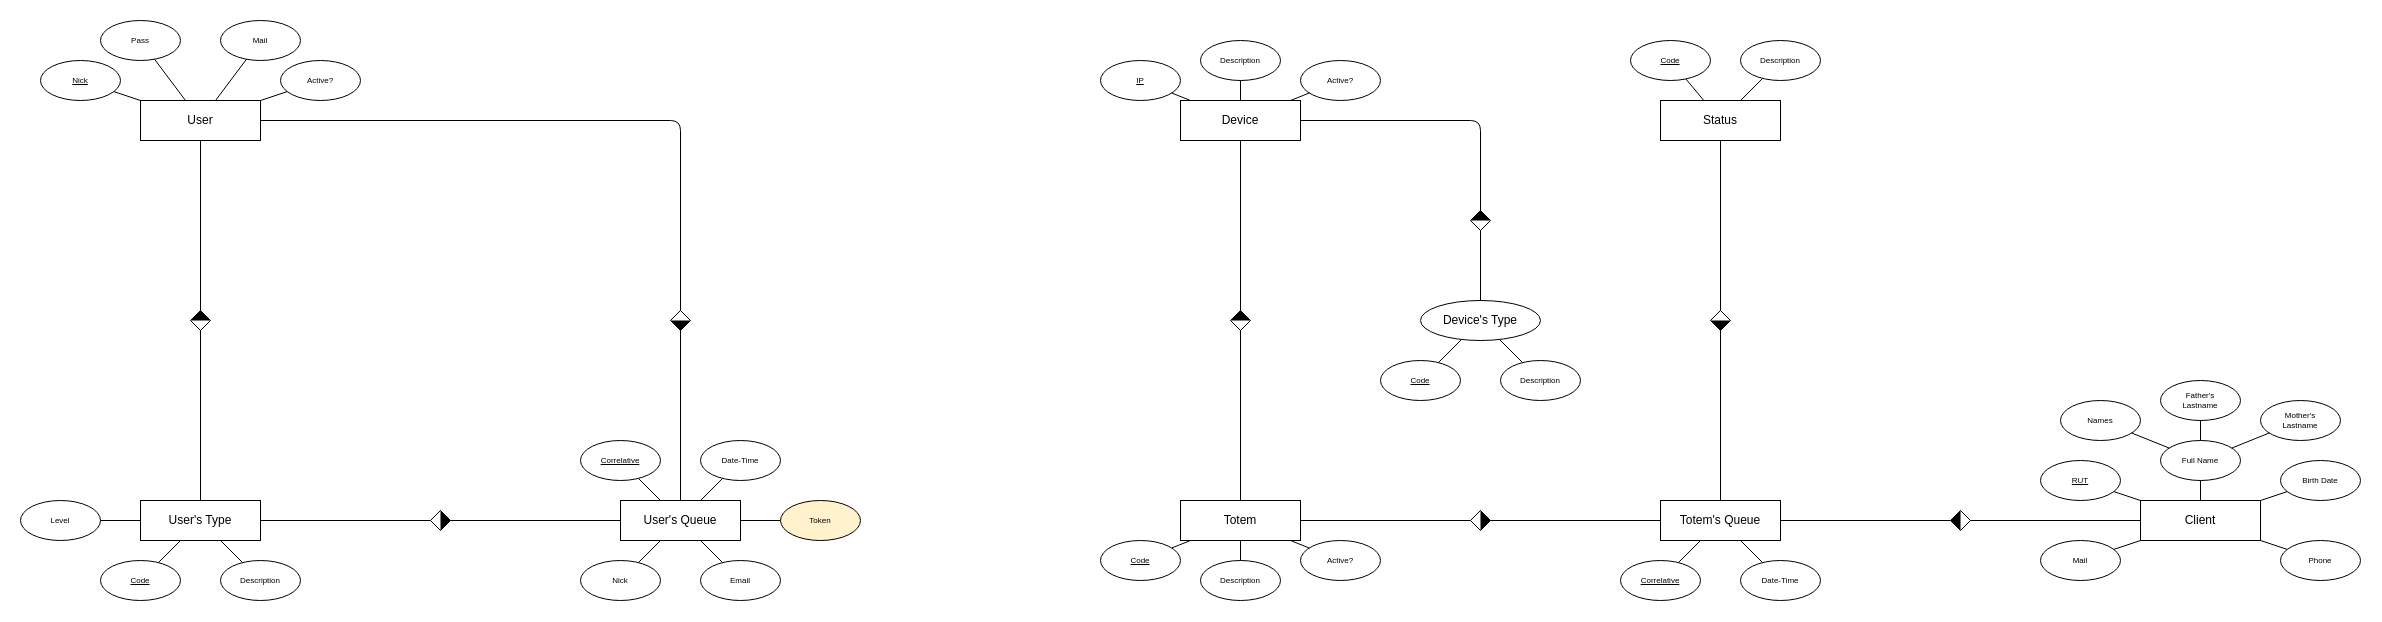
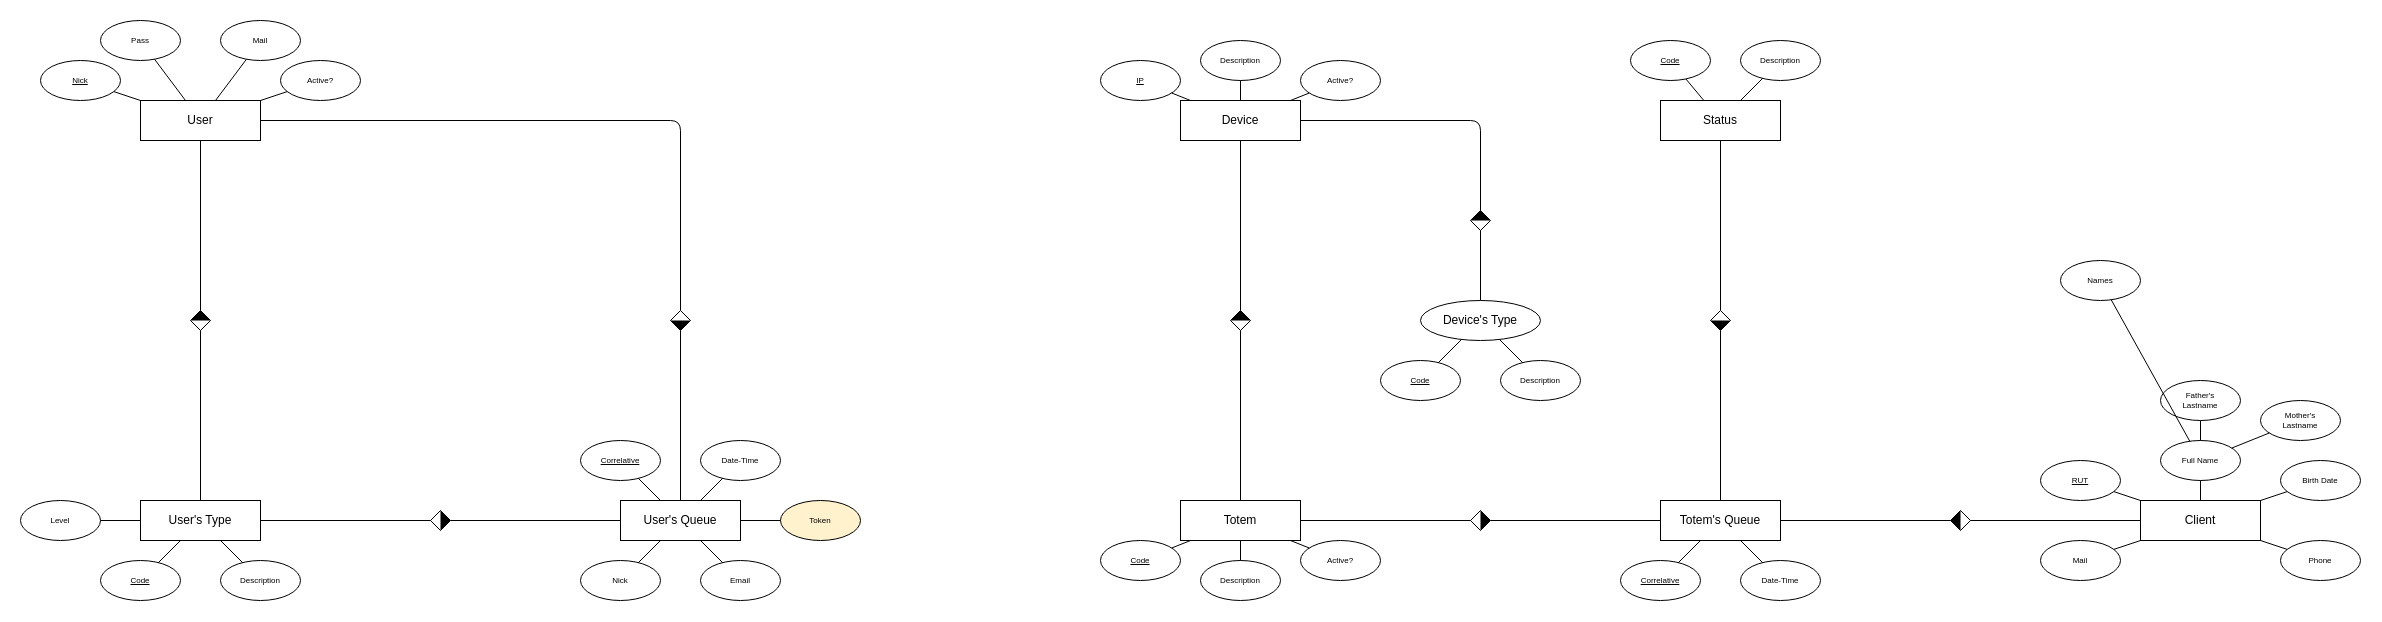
- <mxCell id="98" value="Names" style="ellipse;whiteSpace=wrap;html=1;fontSize=8;" vertex="1" parent="1"><mxGeometry x="2060" y="400" width="80" height="40" as="geometry" /></mxCell>
+ <mxCell id="98" value="Names" style="ellipse;whiteSpace=wrap;html=1;fontSize=8;" vertex="1" parent="1"><mxGeometry x="2060" y="260" width="80" height="40" as="geometry" /></mxCell>
